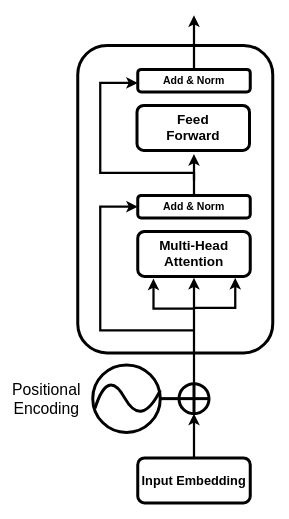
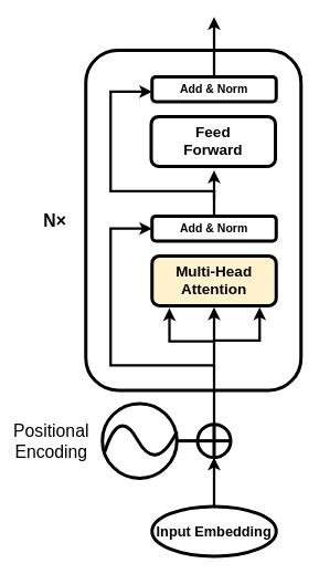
+ <mxCell id="20" value="N×" style="text;html=1;strokeColor=none;fillColor=none;align=center;verticalAlign=middle;whiteSpace=wrap;rounded=0;fontSize=21;fontStyle=1" vertex="1" parent="1"><mxGeometry x="36" y="250" width="60" height="30" as="geometry" /></mxCell>
- <mxCell id="11" value="Multi-Head Attention" style="rounded=1;whiteSpace=wrap;html=1;fontSize=18;strokeWidth=4;fontStyle=1" vertex="1" parent="1"><mxGeometry x="183" y="308" width="150" height="60" as="geometry" /></mxCell>
+ <mxCell id="11" value="Multi-Head Attention" style="rounded=1;whiteSpace=wrap;html=1;fontSize=18;strokeWidth=4;fontStyle=1;fillColor=#fff2cc;" vertex="1" parent="1"><mxGeometry x="183" y="308" width="150" height="60" as="geometry" /></mxCell>
- <mxCell id="19" value="&lt;font style=&quot;font-size: 17px;&quot;&gt;Input Embedding&lt;/font&gt;" style="rounded=1;whiteSpace=wrap;html=1;fontSize=19;strokeWidth=4;fontStyle=1" vertex="1" parent="1"><mxGeometry x="183" y="610" width="150" height="60" as="geometry" /></mxCell>
+ <mxCell id="19" value="&lt;font style=&quot;font-size: 17px;&quot;&gt;Input Embedding&lt;/font&gt;" style="ellipse;whiteSpace=wrap;html=1;fontSize=19;strokeWidth=4;fontStyle=1;" vertex="1" parent="1"><mxGeometry x="183" y="610" width="150" height="60" as="geometry" /></mxCell>
